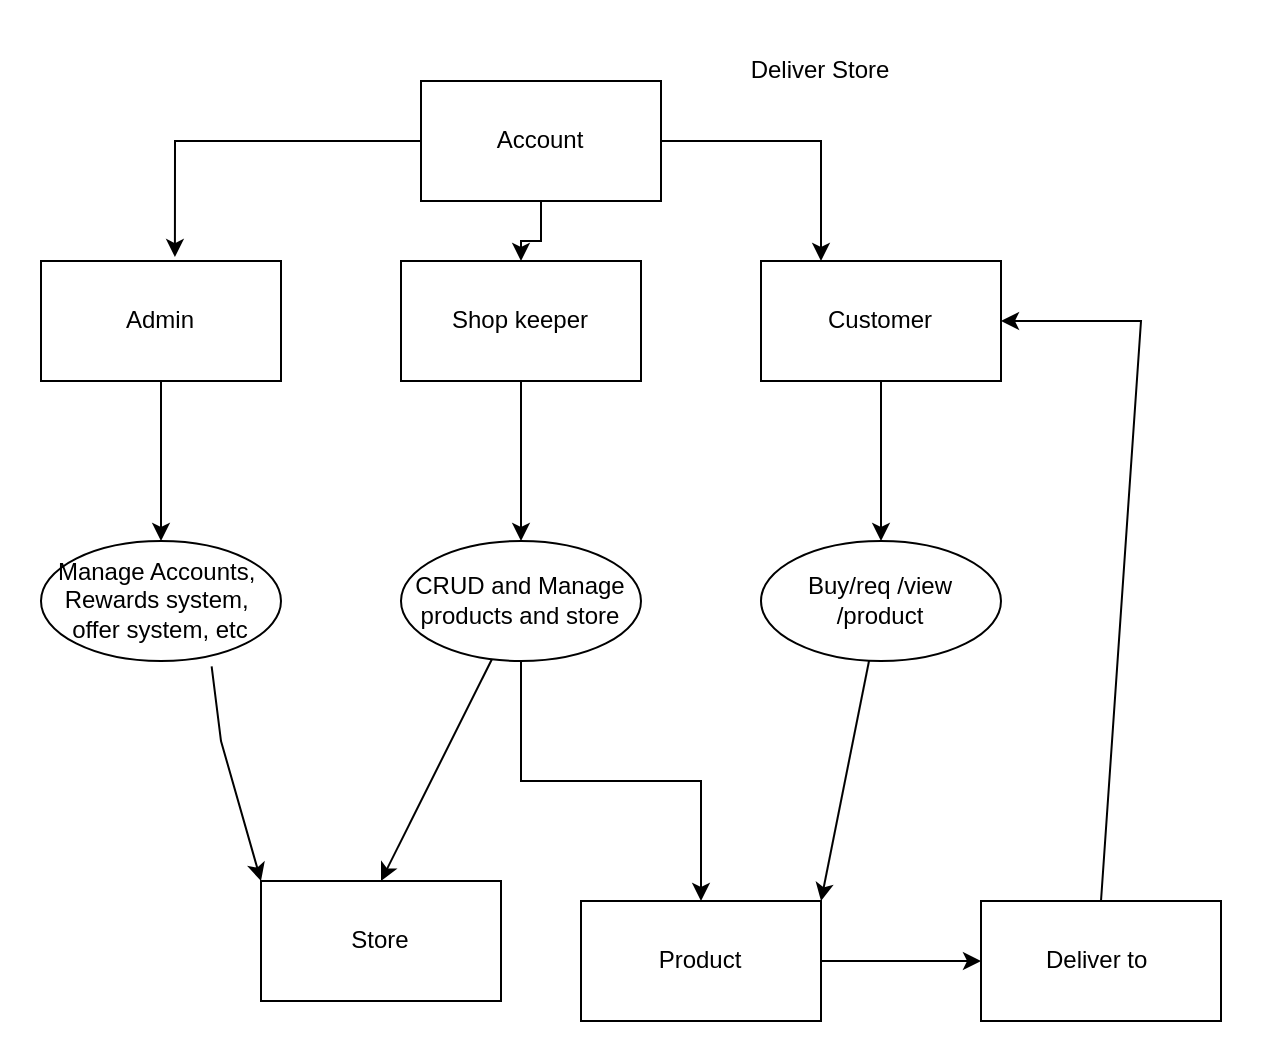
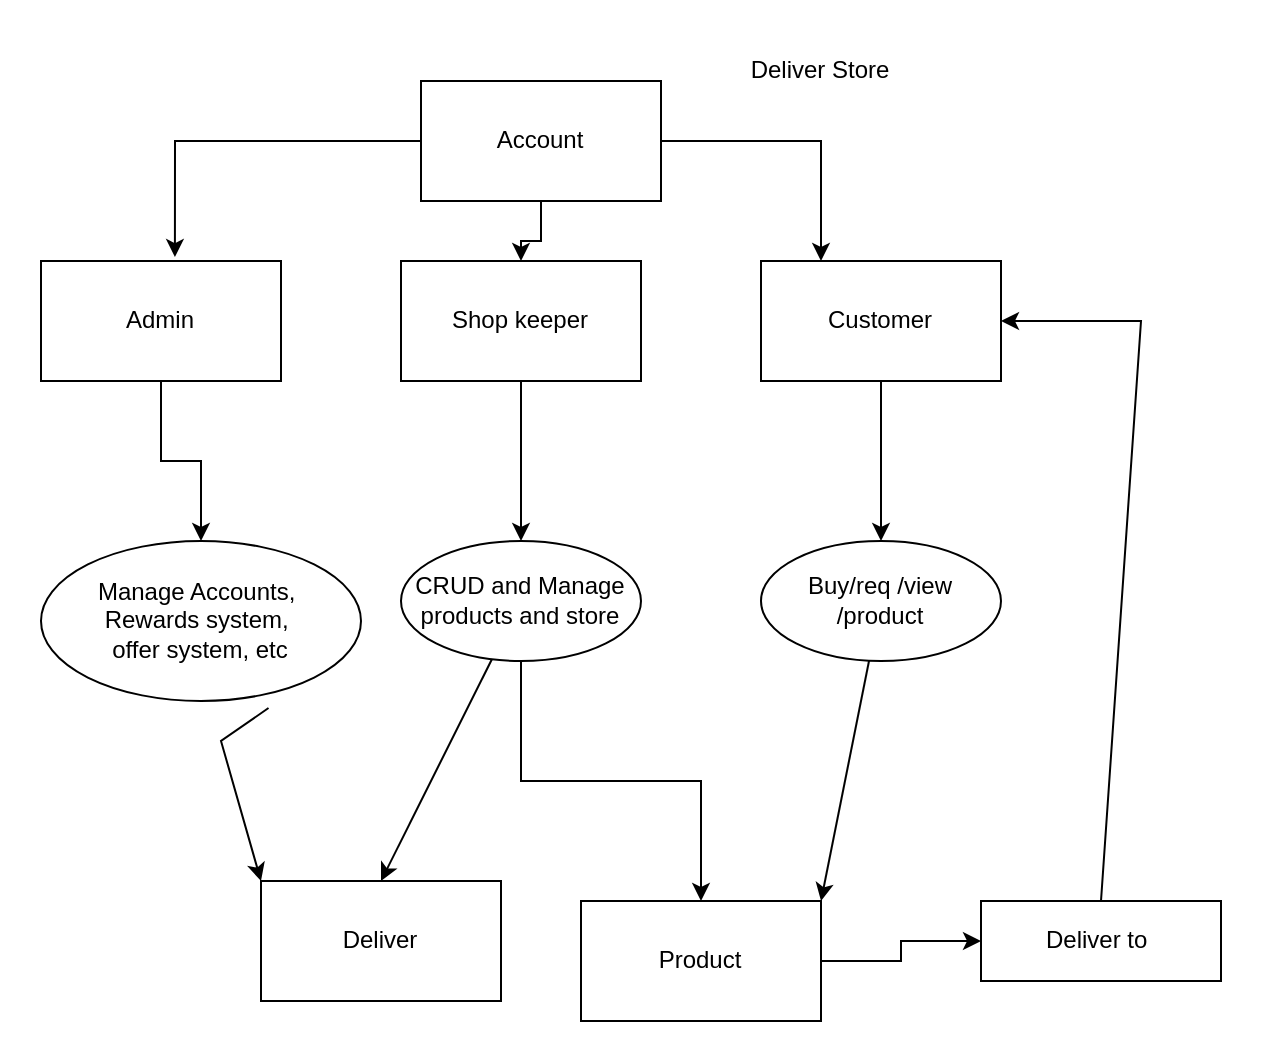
- <mxCell id="10" value="Manage Accounts,&amp;nbsp;&lt;br&gt;Rewards system,&amp;nbsp;&lt;br&gt;offer system, etc" style="ellipse;whiteSpace=wrap;html=1;rounded=0;" vertex="1" parent="1"><mxGeometry x="20" y="270" width="120" height="60" as="geometry" /></mxCell>
+ <mxCell id="10" value="Manage Accounts,&amp;nbsp;&lt;br&gt;Rewards system,&amp;nbsp;&lt;br&gt;offer system, etc" style="ellipse;whiteSpace=wrap;html=1;rounded=0;" vertex="1" parent="1"><mxGeometry x="20" y="270" width="160" height="80" as="geometry" /></mxCell>
- <mxCell id="16" value="Store" style="rounded=0;whiteSpace=wrap;html=1;" vertex="1" parent="1"><mxGeometry x="130" y="440" width="120" height="60" as="geometry" /></mxCell>
+ <mxCell id="16" value="Deliver" style="rounded=0;whiteSpace=wrap;html=1;" vertex="1" parent="1"><mxGeometry x="130" y="440" width="120" height="60" as="geometry" /></mxCell>
- <mxCell id="23" value="Deliver to&amp;nbsp;" style="whiteSpace=wrap;html=1;rounded=0;" vertex="1" parent="1"><mxGeometry x="490" y="450" width="120" height="60" as="geometry" /></mxCell>
+ <mxCell id="23" value="Deliver to&amp;nbsp;" style="whiteSpace=wrap;html=1;rounded=0;" vertex="1" parent="1"><mxGeometry x="490" y="450" width="120" height="40" as="geometry" /></mxCell>
